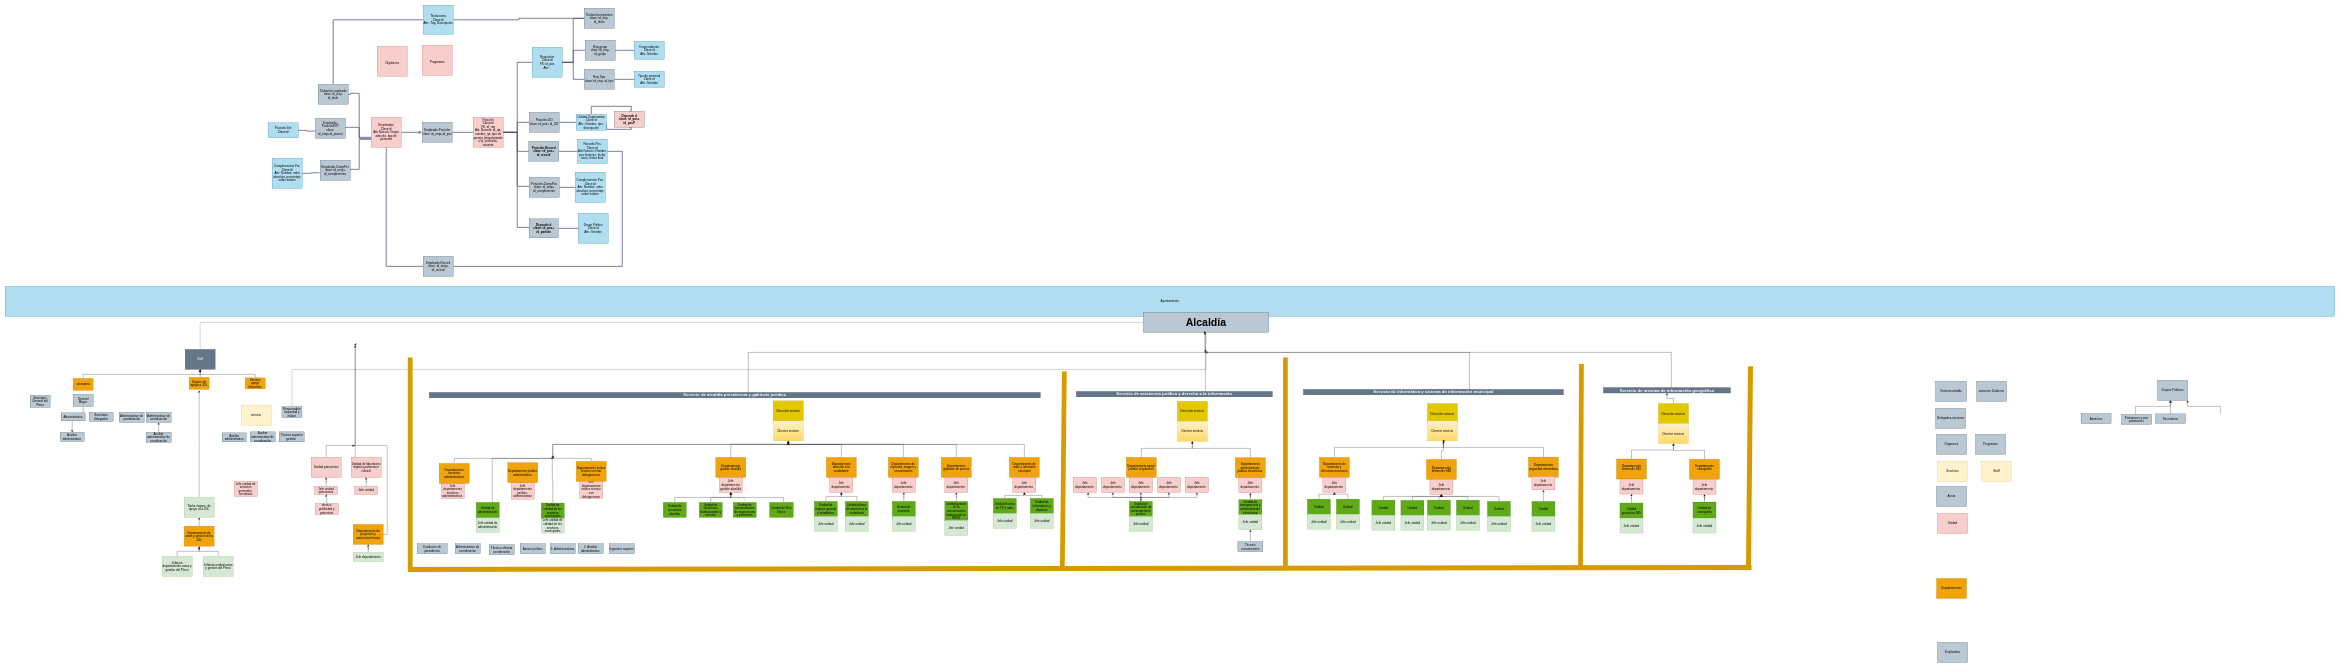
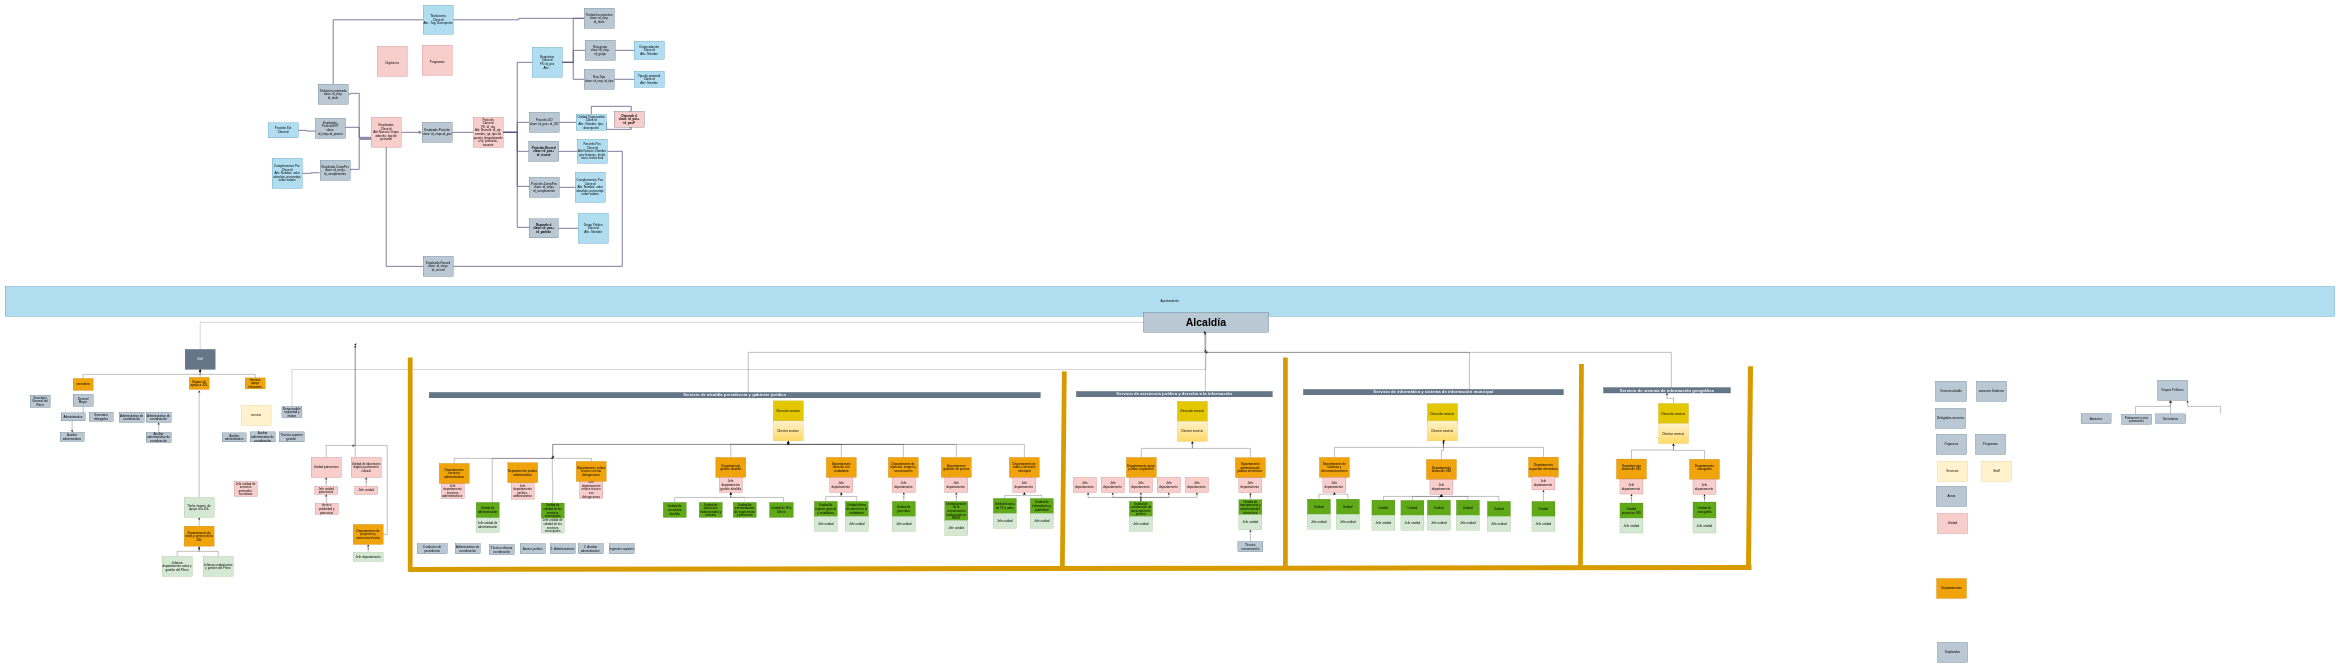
- <mxCell id="150" style="edgeStyle=orthogonalEdgeStyle;rounded=0;orthogonalLoop=1;jettySize=auto;html=1;entryX=0.5;entryY=1;entryDx=0;entryDy=0;" parent="1" source="151" target="139" edge="1"><mxGeometry relative="1" as="geometry" /></mxCell>
- <mxCell id="184" value="Unidad de informativos y deportes&lt;br&gt;" style="rounded=0;whiteSpace=wrap;html=1;fillColor=#60a917;strokeColor=#2D7600;" parent="1" vertex="1"><mxGeometry x="4120" y="1992" width="92" height="60" as="geometry" /></mxCell>
+ <mxCell id="184" value="Unidad de informativos y publicidad&lt;br&gt;" style="rounded=0;whiteSpace=wrap;html=1;fillColor=#60a917;strokeColor=#2D7600;" parent="1" vertex="1"><mxGeometry x="4120" y="1992" width="92" height="60" as="geometry" /></mxCell>
- <mxCell id="173" value="Unidad de imprenta&lt;br&gt;" style="rounded=0;whiteSpace=wrap;html=1;fillColor=#60a917;strokeColor=#2D7600;" parent="1" vertex="1"><mxGeometry x="3568" y="2004" width="92" height="60" as="geometry" /></mxCell>
+ <mxCell id="173" value="Unidad de generales&lt;br&gt;" style="rounded=0;whiteSpace=wrap;html=1;fillColor=#60a917;strokeColor=#2D7600;" parent="1" vertex="1"><mxGeometry x="3568" y="2004" width="92" height="60" as="geometry" /></mxCell>
